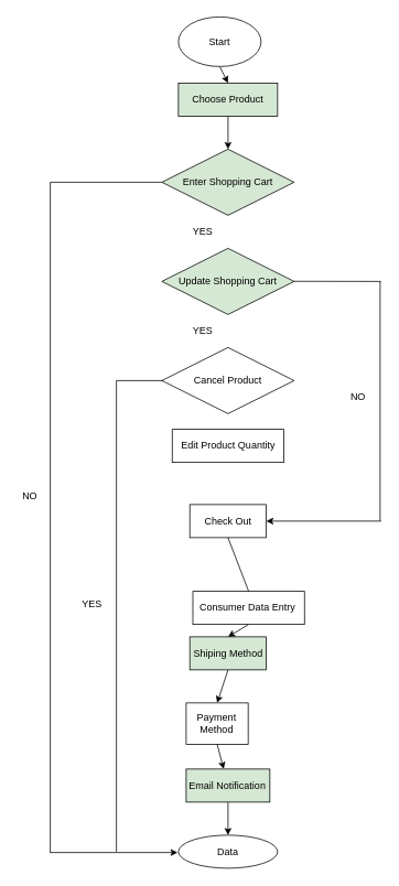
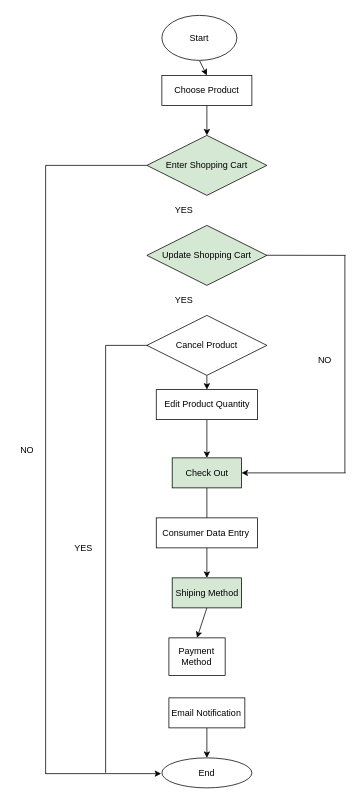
- <mxCell id="13" value="&lt;span&gt;Choose Product&lt;/span&gt;" style="rounded=0;whiteSpace=wrap;html=1;fillColor=#d5e8d4;" vertex="1" parent="1"><mxGeometry x="215" y="100" width="120" height="40" as="geometry" /></mxCell>
+ <mxCell id="13" value="&lt;span&gt;Choose Product&lt;/span&gt;" style="rounded=0;whiteSpace=wrap;html=1;" vertex="1" parent="1"><mxGeometry x="215" y="100" width="120" height="40" as="geometry" /></mxCell>
+ <mxCell id="7" style="edgeStyle=none;html=1;exitX=0.5;exitY=1;exitDx=0;exitDy=0;entryX=0.5;entryY=0;entryDx=0;entryDy=0;" edge="1" parent="1" source="8" target="12"><mxGeometry relative="1" as="geometry" /></mxCell>
+ <mxCell id="11" style="edgeStyle=none;html=1;exitX=0.5;exitY=1;exitDx=0;exitDy=0;" edge="1" parent="1" source="12" target="15"><mxGeometry relative="1" as="geometry" /></mxCell>
- <mxCell id="15" value="Check Out" style="rounded=0;whiteSpace=wrap;html=1;" vertex="1" parent="1"><mxGeometry x="228.75" y="610" width="92.5" height="40" as="geometry" /></mxCell>
+ <mxCell id="15" value="Check Out" style="rounded=0;whiteSpace=wrap;html=1;fillColor=#d5e8d4;" vertex="1" parent="1"><mxGeometry x="228.75" y="610" width="92.5" height="40" as="geometry" /></mxCell>
- <mxCell id="17" value="Consumer Data Entry&amp;nbsp;" style="rounded=0;whiteSpace=wrap;html=1;" vertex="1" parent="1"><mxGeometry x="232.5" y="715" width="135" height="40" as="geometry" /></mxCell>
+ <mxCell id="17" value="Consumer Data Entry&amp;nbsp;" style="rounded=0;whiteSpace=wrap;html=1;" vertex="1" parent="1"><mxGeometry x="207.5" y="690" width="135" height="40" as="geometry" /></mxCell>
- <mxCell id="20" style="edgeStyle=none;html=1;exitX=0.5;exitY=1;exitDx=0;exitDy=0;" edge="1" parent="1" source="21" target="23"><mxGeometry relative="1" as="geometry" /></mxCell>
- <mxCell id="23" value="Email Notification" style="rounded=0;whiteSpace=wrap;html=1;fillColor=#d5e8d4;" vertex="1" parent="1"><mxGeometry x="224.38" y="930" width="101.25" height="40" as="geometry" /></mxCell>
+ <mxCell id="23" value="Email Notification" style="rounded=0;whiteSpace=wrap;html=1;" vertex="1" parent="1"><mxGeometry x="224.38" y="930" width="101.25" height="40" as="geometry" /></mxCell>
- <mxCell id="24" value="Data" style="ellipse;whiteSpace=wrap;html=1;" vertex="1" parent="1"><mxGeometry x="215" y="1010" width="120" height="40" as="geometry" /></mxCell>
+ <mxCell id="24" value="End" style="ellipse;whiteSpace=wrap;html=1;" vertex="1" parent="1"><mxGeometry x="215" y="1010" width="120" height="40" as="geometry" /></mxCell>
